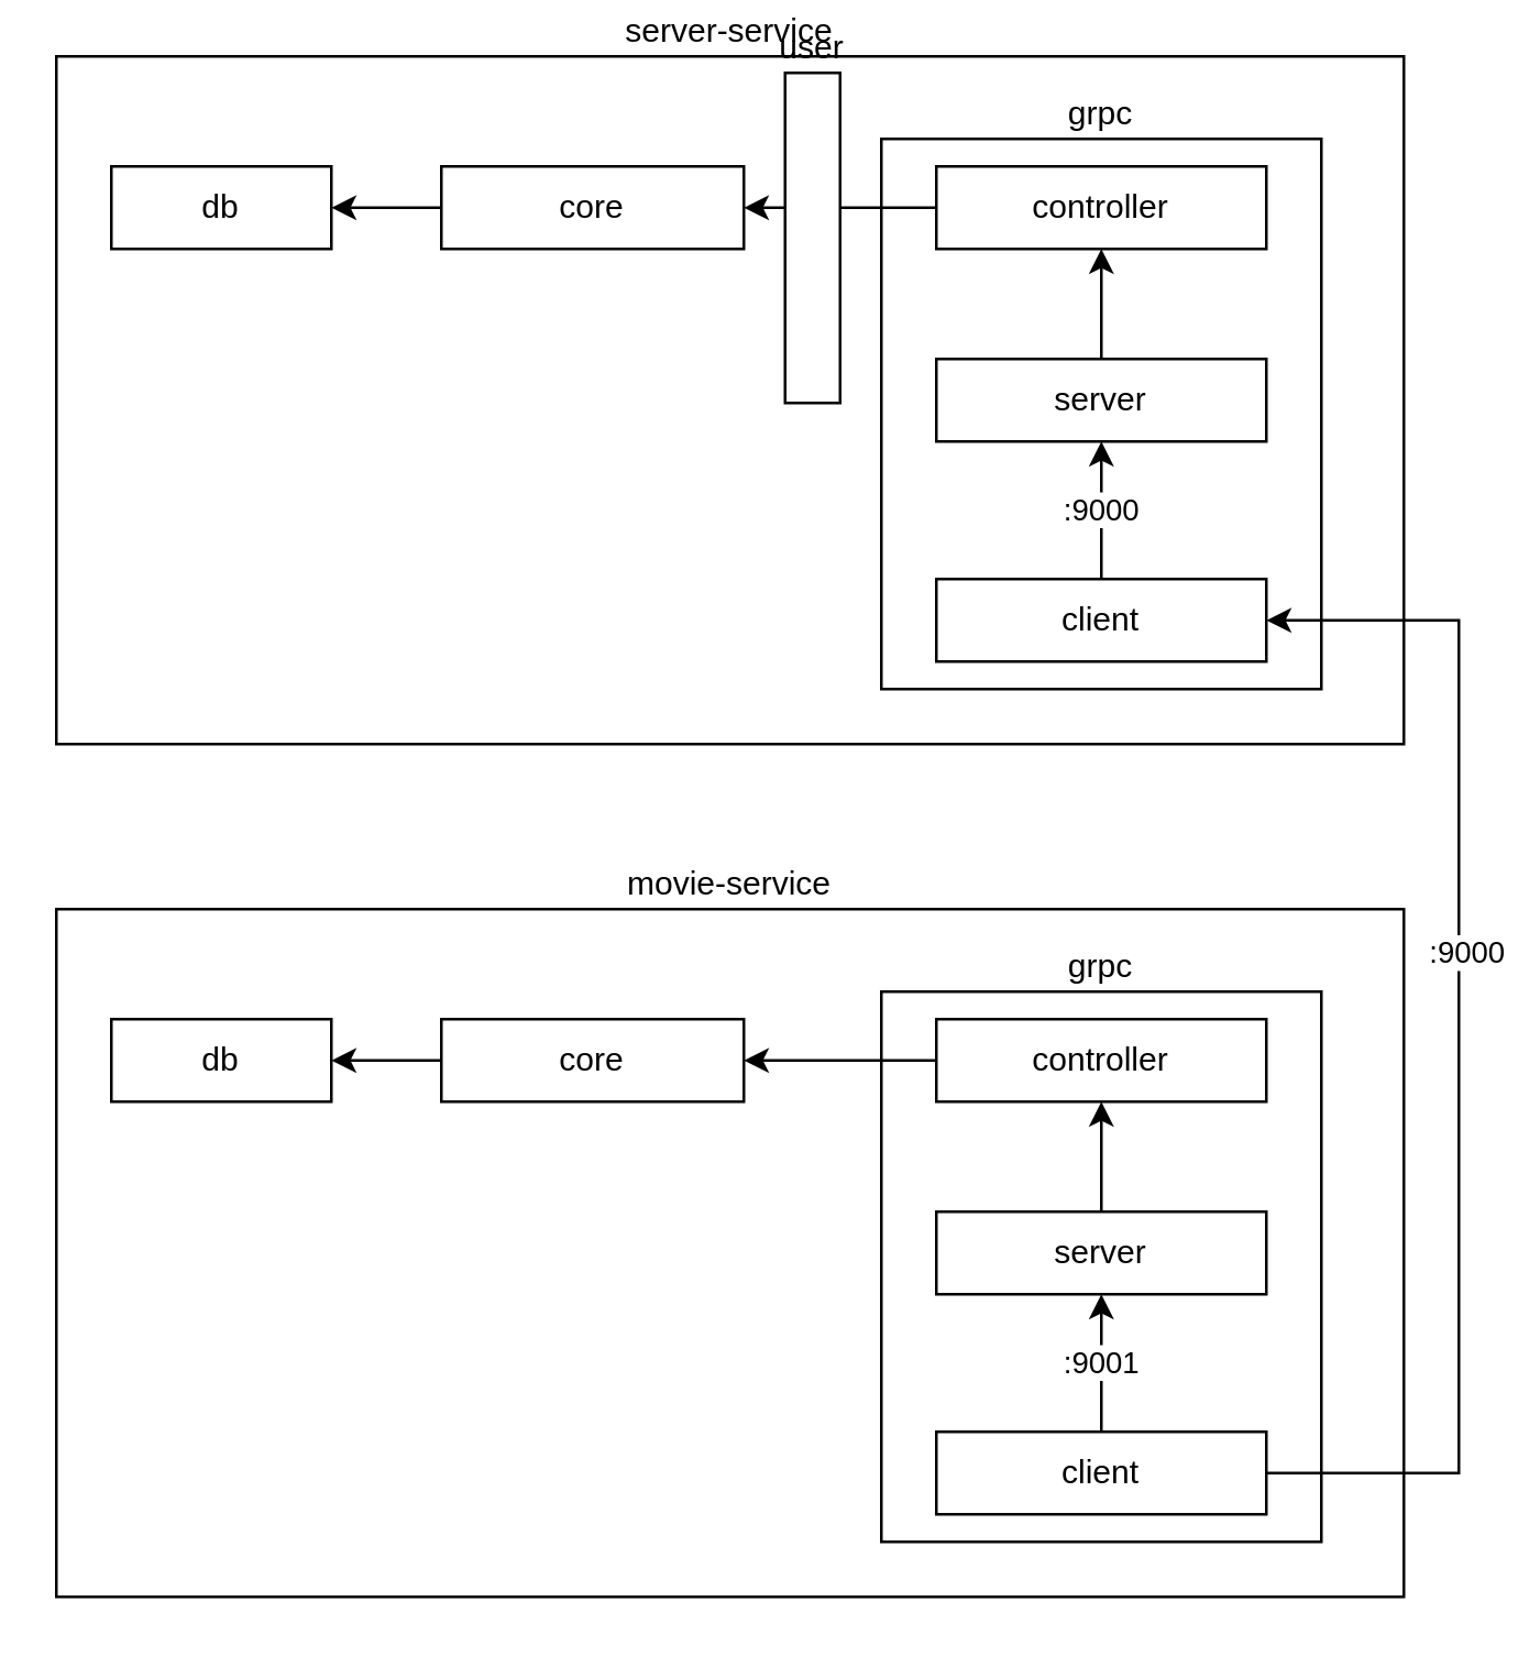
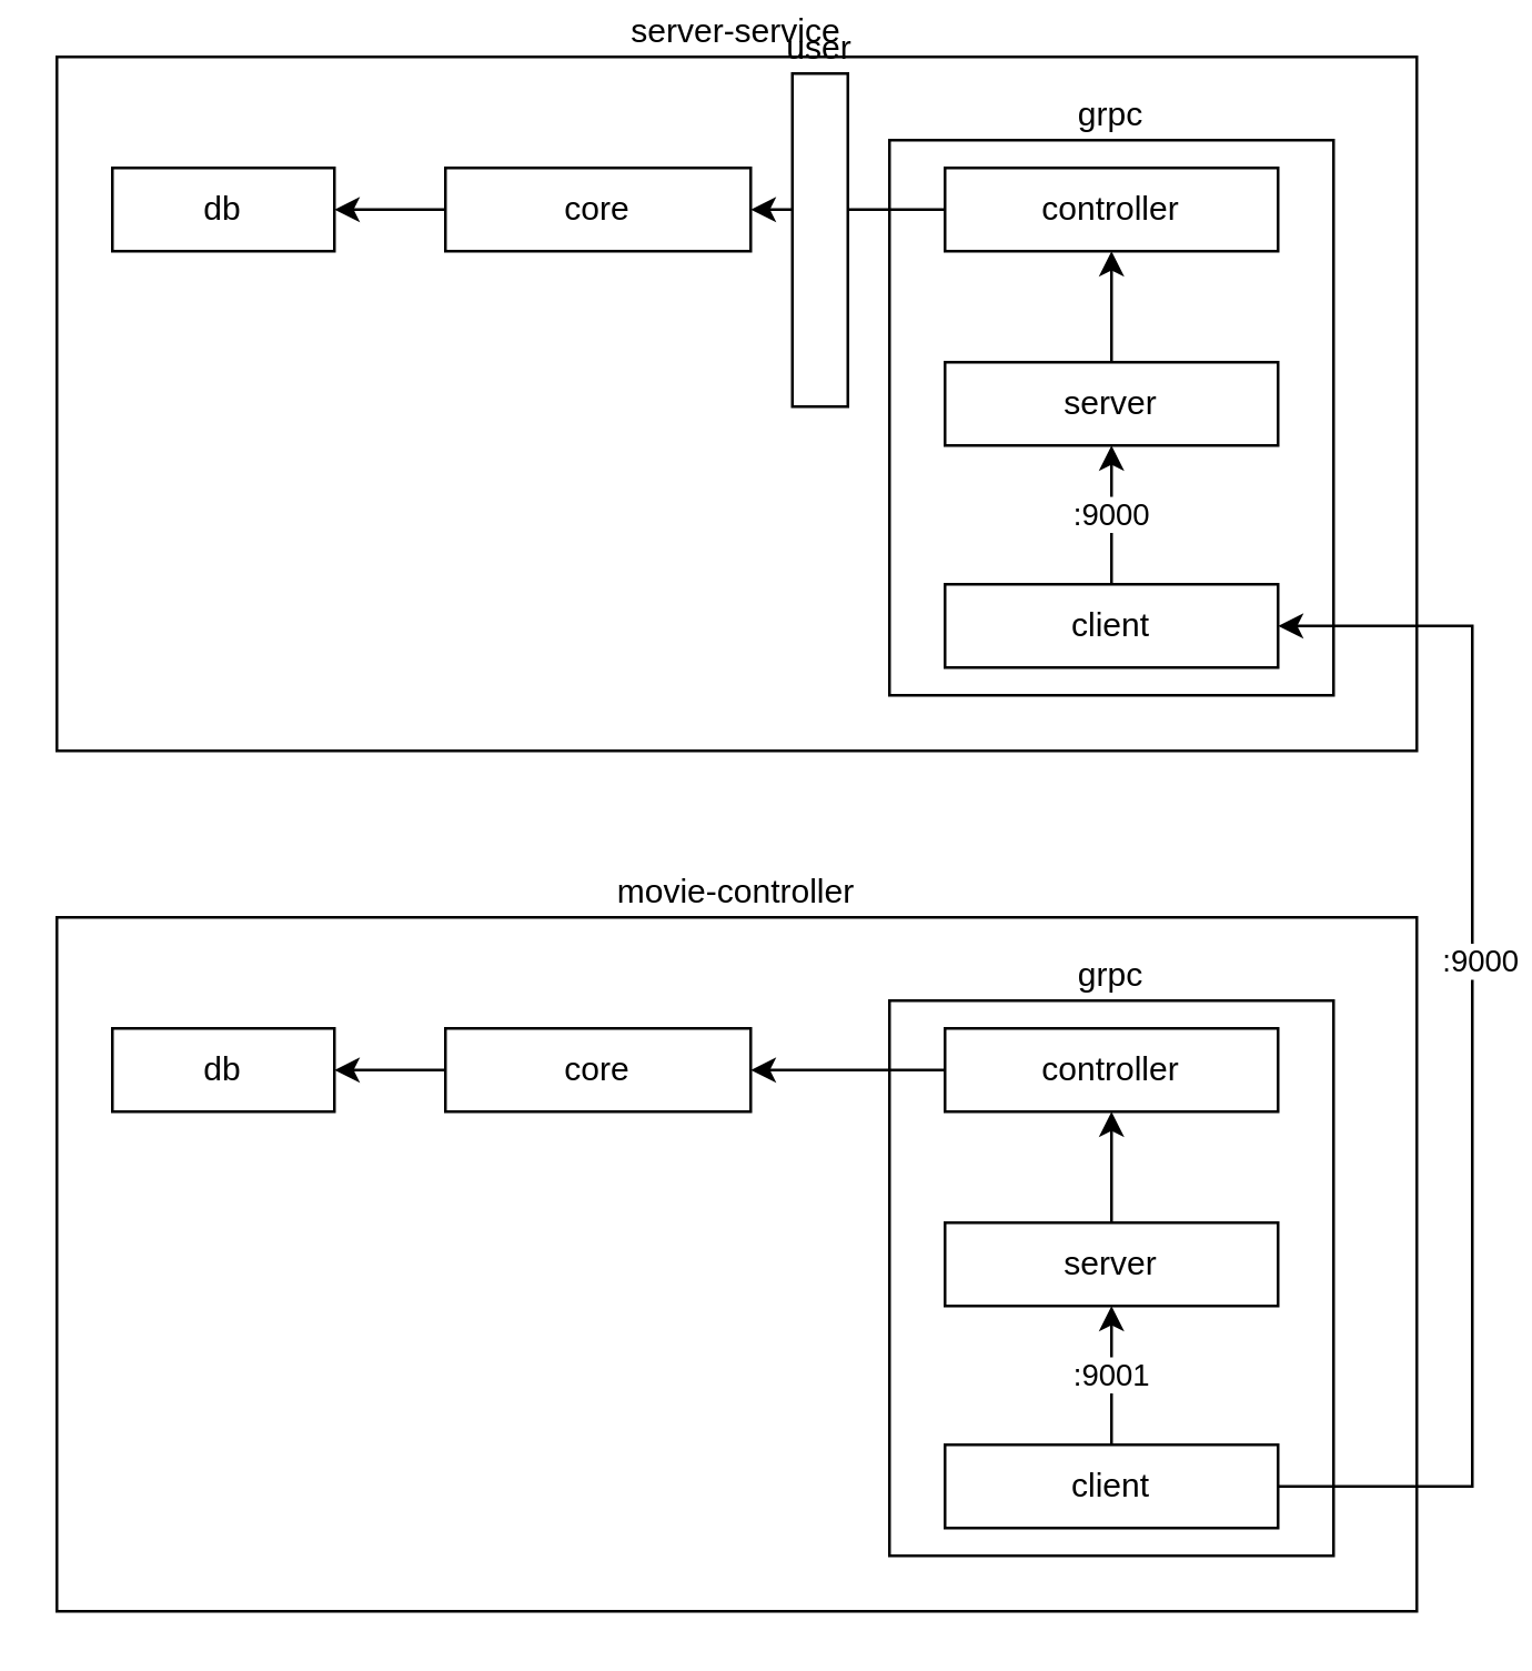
- <mxCell id="14" value="movie-service" style="rounded=0;whiteSpace=wrap;html=1;labelPosition=center;verticalLabelPosition=top;align=center;verticalAlign=bottom;" parent="1" vertex="1"><mxGeometry x="20" y="330" width="490" height="250" as="geometry" /></mxCell>
+ <mxCell id="14" value="movie-controller" style="rounded=0;whiteSpace=wrap;html=1;labelPosition=center;verticalLabelPosition=top;align=center;verticalAlign=bottom;" parent="1" vertex="1"><mxGeometry x="20" y="330" width="490" height="250" as="geometry" /></mxCell>
